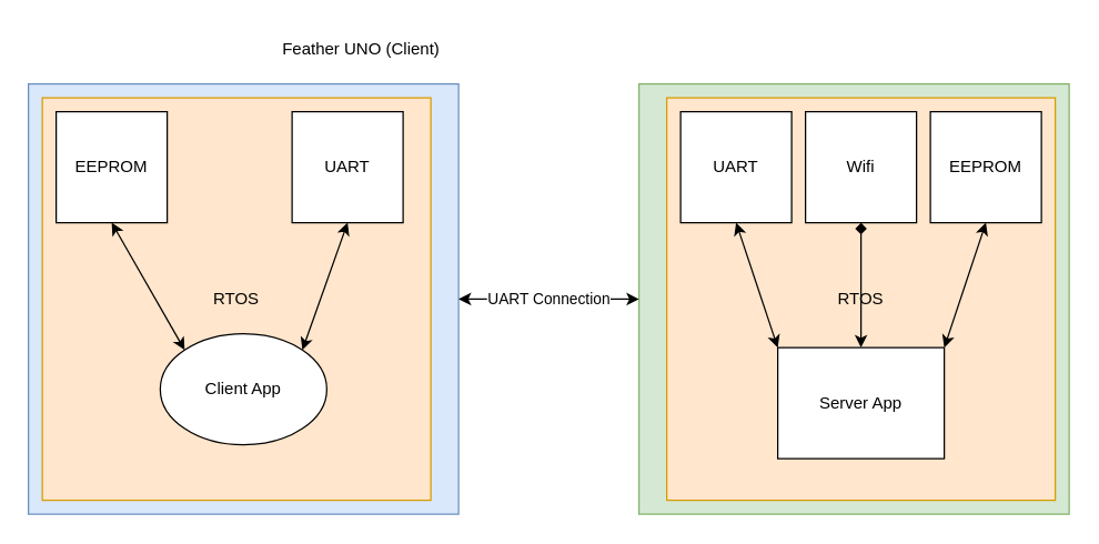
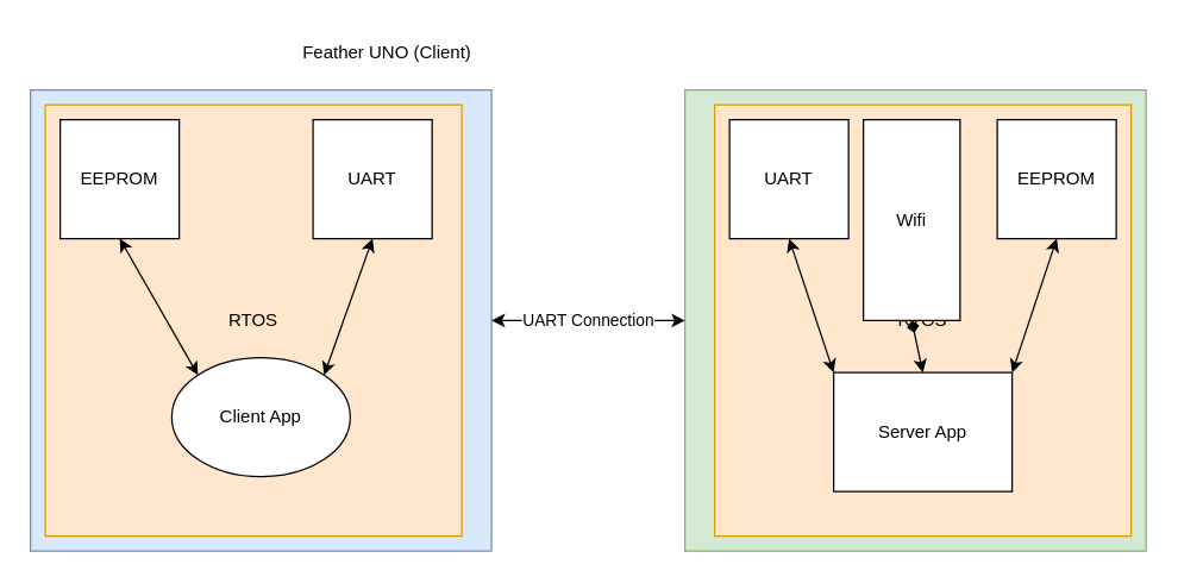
- <mxCell id="15" value="Wifi" style="whiteSpace=wrap;html=1;aspect=fixed;" vertex="1" parent="11"><mxGeometry x="120" y="60" width="80" height="80" as="geometry" /></mxCell>
+ <mxCell id="15" value="Wifi" style="whiteSpace=wrap;html=1;aspect=fixed;" vertex="1" parent="11"><mxGeometry x="120" y="60" width="65" height="135" as="geometry" /></mxCell>
